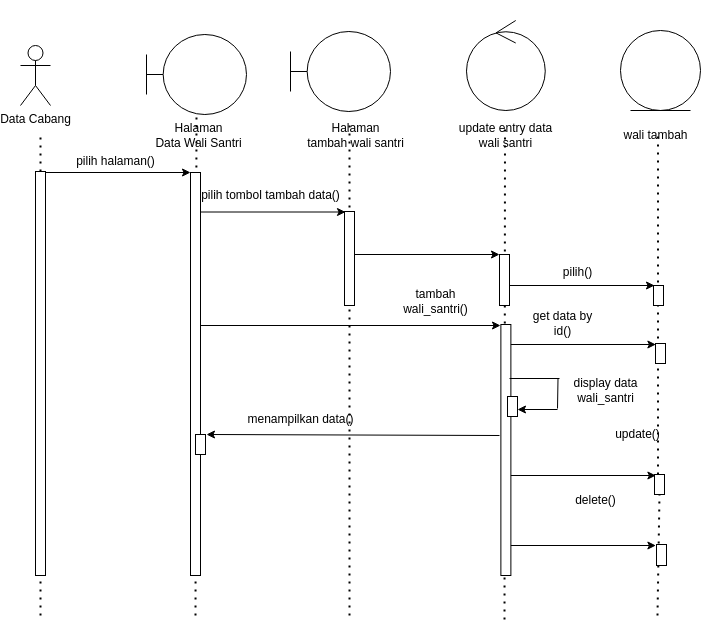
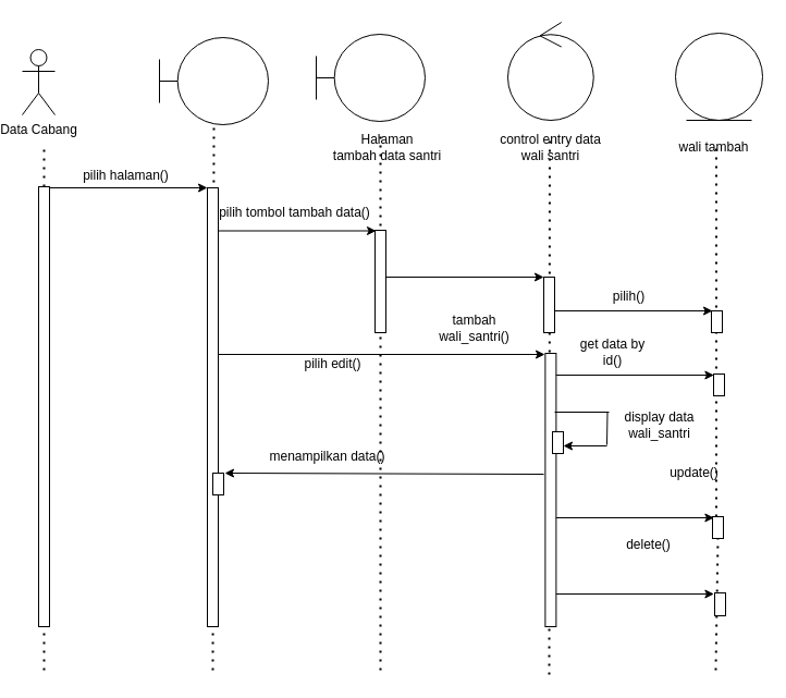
- <mxCell id="21" value="Halaman&lt;br&gt;Data Wali Santri" style="text;html=1;resizable=0;autosize=1;align=center;verticalAlign=middle;points=[];fillColor=none;strokeColor=none;rounded=0;" parent="1" vertex="1"><mxGeometry x="148" y="120" width="100" height="30" as="geometry" /></mxCell>
- <mxCell id="22" value="Halaman&lt;br&gt;tambah wali santri" style="text;html=1;resizable=0;autosize=1;align=center;verticalAlign=middle;points=[];fillColor=none;strokeColor=none;rounded=0;" parent="1" vertex="1"><mxGeometry x="300" y="120" width="110" height="30" as="geometry" /></mxCell>
+ <mxCell id="22" value="Halaman&lt;br&gt;tambah data santri" style="text;html=1;resizable=0;autosize=1;align=center;verticalAlign=middle;points=[];fillColor=none;strokeColor=none;rounded=0;" parent="1" vertex="1"><mxGeometry x="300" y="120" width="110" height="30" as="geometry" /></mxCell>
- <mxCell id="23" value="update entry data&lt;br&gt;wali santri" style="text;html=1;resizable=0;autosize=1;align=center;verticalAlign=middle;points=[];fillColor=none;strokeColor=none;rounded=0;" parent="1" vertex="1"><mxGeometry x="450" y="120" width="110" height="30" as="geometry" /></mxCell>
+ <mxCell id="23" value="control entry data&lt;br&gt;wali santri" style="text;html=1;resizable=0;autosize=1;align=center;verticalAlign=middle;points=[];fillColor=none;strokeColor=none;rounded=0;" parent="1" vertex="1"><mxGeometry x="450" y="120" width="110" height="30" as="geometry" /></mxCell>
+ <mxCell id="32" value="pilih edit()" style="text;html=1;resizable=0;autosize=1;align=center;verticalAlign=middle;points=[];fillColor=none;strokeColor=none;rounded=0;" parent="1" vertex="1"><mxGeometry x="270" y="324" width="70" height="20" as="geometry" /></mxCell>
